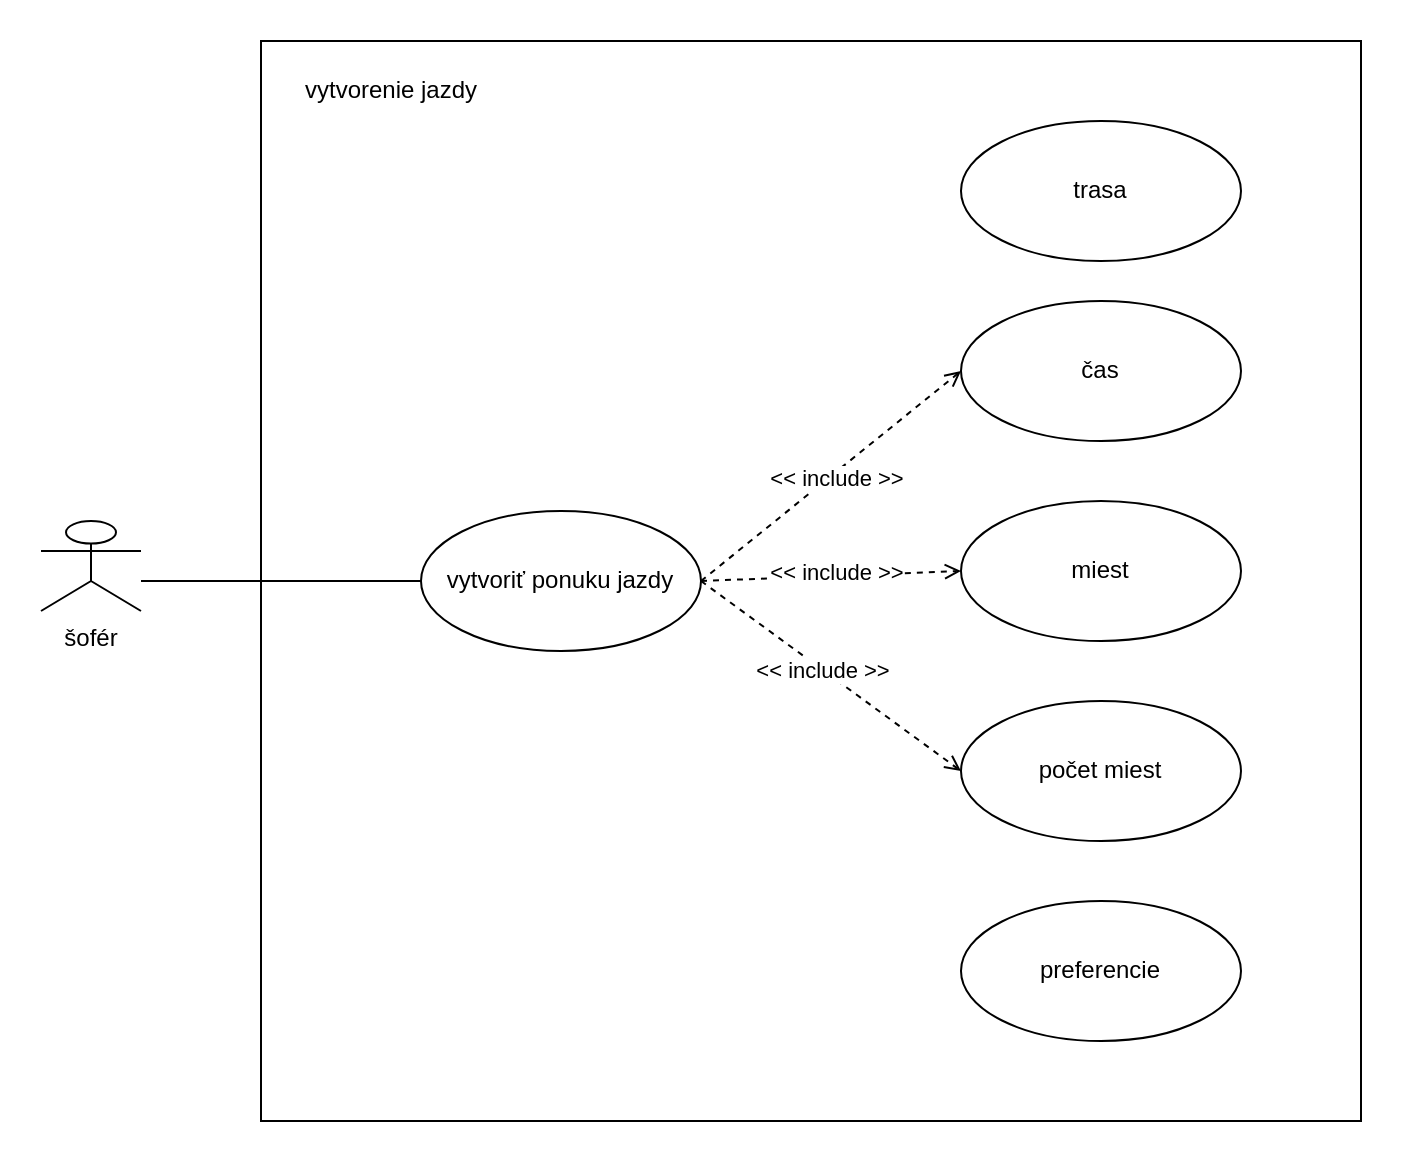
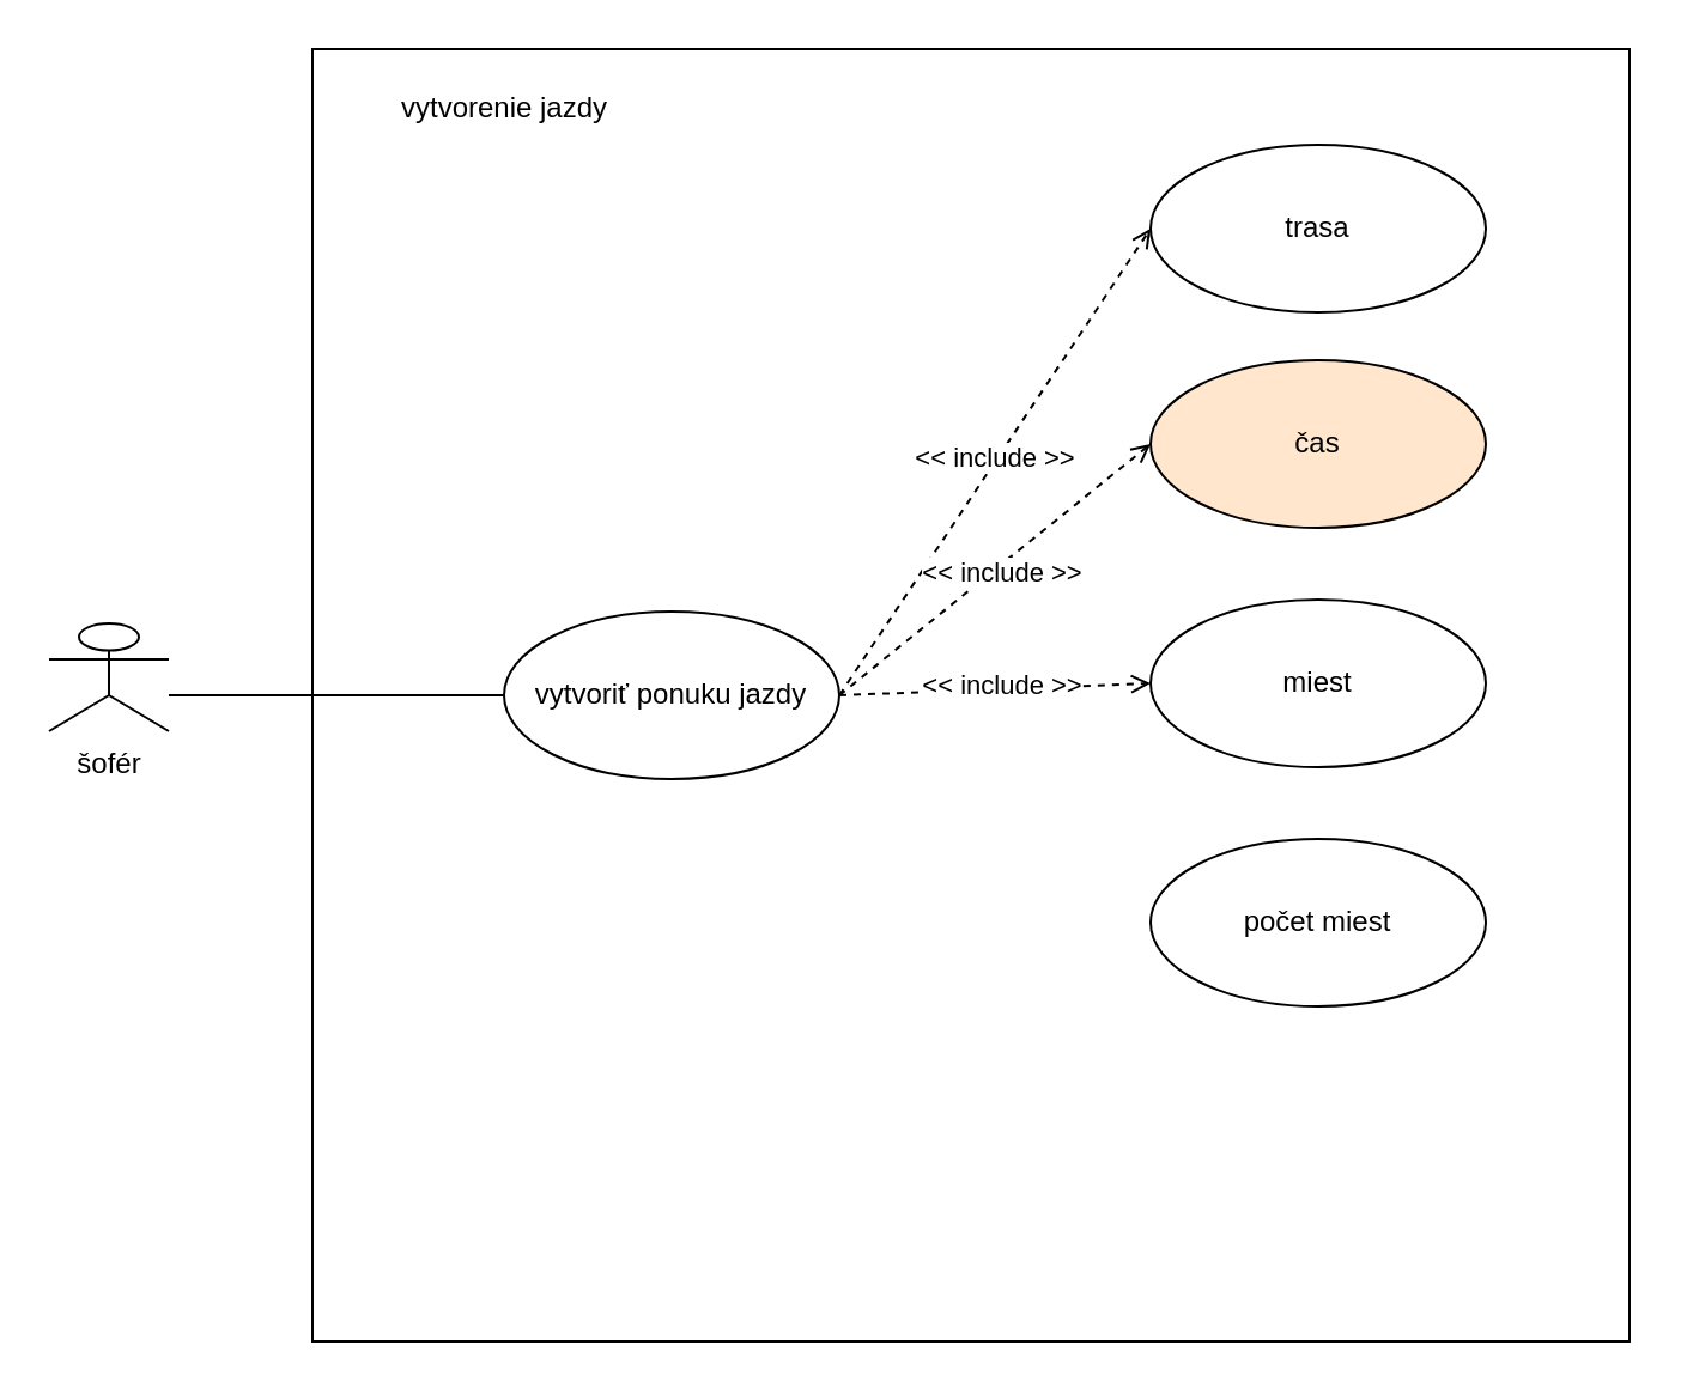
- <mxCell id="19" value="vytvorenie jazdy" style="text;html=1;align=center;verticalAlign=middle;resizable=0;points=[];autosize=1;strokeColor=none;fillColor=none;" vertex="1" parent="1"><mxGeometry x="140" y="30" width="110" height="30" as="geometry" /></mxCell>
+ <mxCell id="19" value="vytvorenie jazdy" style="text;html=1;align=center;verticalAlign=middle;resizable=0;points=[];autosize=1;strokeColor=none;fillColor=none;" vertex="1" parent="1"><mxGeometry x="155" y="30" width="110" height="30" as="geometry" /></mxCell>
+ <mxCell id="4" style="rounded=0;orthogonalLoop=1;jettySize=auto;html=1;exitX=1;exitY=0.5;exitDx=0;exitDy=0;endArrow=open;endFill=0;dashed=1;entryX=0;entryY=0.5;entryDx=0;entryDy=0;" edge="1" parent="1" source="12" target="13"><mxGeometry relative="1" as="geometry" /></mxCell>
+ <mxCell id="5" value="&amp;lt;&amp;lt; include &amp;gt;&amp;gt;" style="edgeLabel;html=1;align=center;verticalAlign=middle;resizable=0;points=[];" vertex="1" connectable="0" parent="4"><mxGeometry x="0.005" y="2" relative="1" as="geometry"><mxPoint x="1" as="offset" /></mxGeometry></mxCell>
- <mxCell id="14" value="čas" style="ellipse;whiteSpace=wrap;html=1;" vertex="1" parent="1"><mxGeometry x="480" y="150" width="140" height="70" as="geometry" /></mxCell>
+ <mxCell id="14" value="čas" style="ellipse;whiteSpace=wrap;html=1;fillColor=#ffe6cc;" vertex="1" parent="1"><mxGeometry x="480" y="150" width="140" height="70" as="geometry" /></mxCell>
- <mxCell id="10" style="rounded=0;orthogonalLoop=1;jettySize=auto;html=1;exitX=1;exitY=0.5;exitDx=0;exitDy=0;dashed=1;endArrow=open;endFill=0;entryX=0;entryY=0.5;entryDx=0;entryDy=0;" edge="1" parent="1" source="12" target="16"><mxGeometry relative="1" as="geometry" /></mxCell>
- <mxCell id="11" value="&amp;lt;&amp;lt; include &amp;gt;&amp;gt;" style="edgeLabel;html=1;align=center;verticalAlign=middle;resizable=0;points=[];" vertex="1" connectable="0" parent="10"><mxGeometry x="-0.073" relative="1" as="geometry"><mxPoint as="offset" /></mxGeometry></mxCell>
- <mxCell id="17" value="preferencie" style="ellipse;whiteSpace=wrap;html=1;" vertex="1" parent="1"><mxGeometry x="480" y="450" width="140" height="70" as="geometry" /></mxCell>
